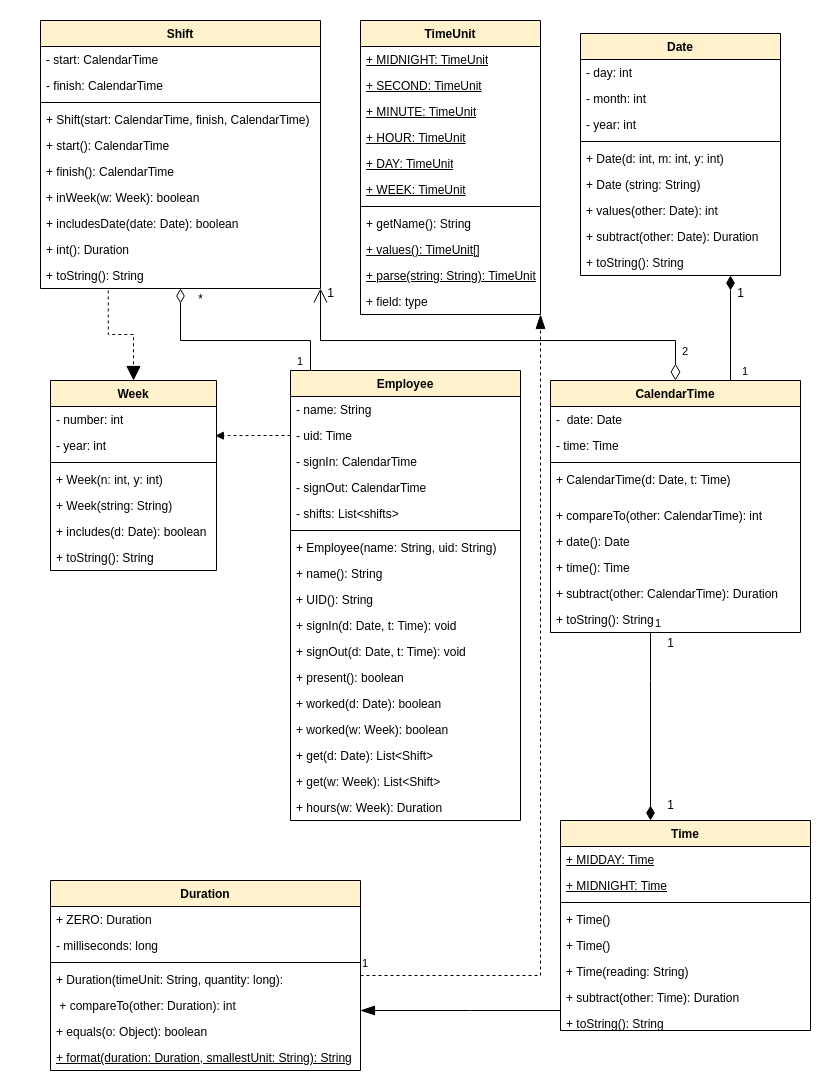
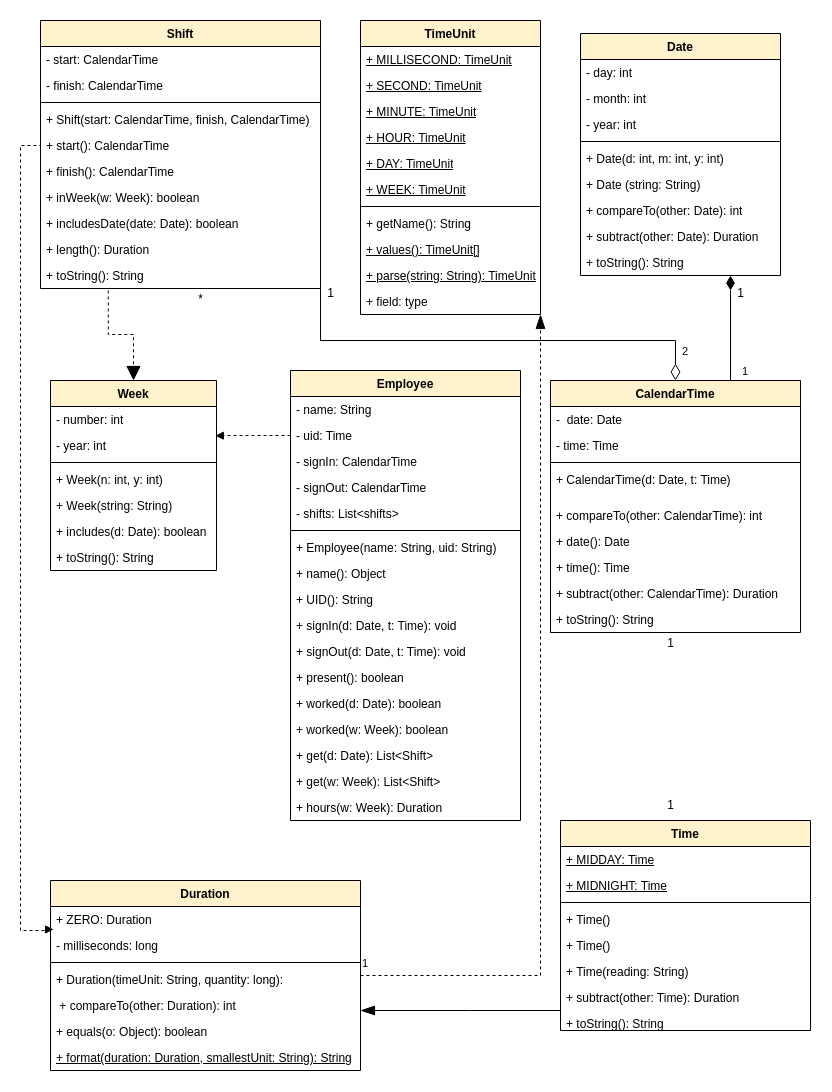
- <mxCell id="3" value="&lt;u&gt;+ MIDNIGHT: TimeUnit&lt;/u&gt;" style="text;strokeColor=none;fillColor=none;align=left;verticalAlign=top;spacingLeft=4;spacingRight=4;overflow=hidden;rotatable=0;points=[[0,0.5],[1,0.5]];portConstraint=eastwest;whiteSpace=wrap;html=1;" parent="2" vertex="1"><mxGeometry y="26" width="180" height="26" as="geometry" /></mxCell>
+ <mxCell id="3" value="&lt;u&gt;+ MILLISECOND: TimeUnit&lt;/u&gt;" style="text;strokeColor=none;fillColor=none;align=left;verticalAlign=top;spacingLeft=4;spacingRight=4;overflow=hidden;rotatable=0;points=[[0,0.5],[1,0.5]];portConstraint=eastwest;whiteSpace=wrap;html=1;" parent="2" vertex="1"><mxGeometry y="26" width="180" height="26" as="geometry" /></mxCell>
- <mxCell id="38" value="+ values(other: Date): int" style="text;strokeColor=none;fillColor=none;align=left;verticalAlign=top;spacingLeft=4;spacingRight=4;overflow=hidden;rotatable=0;points=[[0,0.5],[1,0.5]];portConstraint=eastwest;whiteSpace=wrap;html=1;" parent="31" vertex="1"><mxGeometry y="164" width="200" height="26" as="geometry" /></mxCell>
+ <mxCell id="38" value="+ compareTo(other: Date): int" style="text;strokeColor=none;fillColor=none;align=left;verticalAlign=top;spacingLeft=4;spacingRight=4;overflow=hidden;rotatable=0;points=[[0,0.5],[1,0.5]];portConstraint=eastwest;whiteSpace=wrap;html=1;" parent="31" vertex="1"><mxGeometry y="164" width="200" height="26" as="geometry" /></mxCell>
- <mxCell id="69" value="+ int(): Duration" style="text;strokeColor=none;fillColor=none;align=left;verticalAlign=top;spacingLeft=4;spacingRight=4;overflow=hidden;rotatable=0;points=[[0,0.5],[1,0.5]];portConstraint=eastwest;whiteSpace=wrap;html=1;" parent="60" vertex="1"><mxGeometry y="216" width="280" height="26" as="geometry" /></mxCell>
+ <mxCell id="69" value="+ length(): Duration" style="text;strokeColor=none;fillColor=none;align=left;verticalAlign=top;spacingLeft=4;spacingRight=4;overflow=hidden;rotatable=0;points=[[0,0.5],[1,0.5]];portConstraint=eastwest;whiteSpace=wrap;html=1;" parent="60" vertex="1"><mxGeometry y="216" width="280" height="26" as="geometry" /></mxCell>
- <mxCell id="91" value="2" style="endArrow=open;html=1;endSize=12;startArrow=diamondThin;startSize=14;startFill=0;edgeStyle=orthogonalEdgeStyle;align=left;verticalAlign=bottom;rounded=0;endFill=0;" parent="1" source="49" target="60" edge="1"><mxGeometry x="-0.91" y="-5" relative="1" as="geometry"><mxPoint x="360" y="340" as="sourcePoint" /><mxPoint x="520" y="340" as="targetPoint" /><Array as="points"><mxPoint x="675" y="340" /><mxPoint x="320" y="340" /></Array><mxPoint as="offset" /></mxGeometry></mxCell>
+ <mxCell id="91" value="2" style="endArrow=none;html=1;endSize=12;startArrow=diamondThin;startSize=14;startFill=0;edgeStyle=orthogonalEdgeStyle;align=left;verticalAlign=bottom;rounded=0;endFill=0;" parent="1" source="49" target="60" edge="1"><mxGeometry x="-0.91" y="-5" relative="1" as="geometry"><mxPoint x="360" y="340" as="sourcePoint" /><mxPoint x="520" y="340" as="targetPoint" /><Array as="points"><mxPoint x="675" y="340" /><mxPoint x="320" y="340" /></Array><mxPoint as="offset" /></mxGeometry></mxCell>
- <mxCell id="89" value="1" style="endArrow=diamondThin;html=1;endSize=12;startArrow=none;startSize=14;startFill=0;edgeStyle=orthogonalEdgeStyle;align=left;verticalAlign=bottom;rounded=0;endFill=0;" parent="1" source="71" target="60" edge="1"><mxGeometry x="-1" y="15" relative="1" as="geometry"><mxPoint x="320" y="380" as="sourcePoint" /><mxPoint x="480" y="380" as="targetPoint" /><mxPoint as="offset" /><Array as="points"><mxPoint x="310" y="340" /><mxPoint x="180" y="340" /></Array></mxGeometry></mxCell>
+ <mxCell id="22" style="edgeStyle=orthogonalEdgeStyle;rounded=0;orthogonalLoop=1;jettySize=auto;html=1;exitX=0.01;exitY=0.885;exitDx=0;exitDy=0;entryX=0;entryY=0.5;entryDx=0;entryDy=0;endArrow=none;endFill=0;startArrow=block;startFill=1;exitPerimeter=0;dashed=1;" edge="1" parent="1" source="24" target="65"><mxGeometry relative="1" as="geometry"><mxPoint x="30" y="270" as="targetPoint" /><Array as="points"><mxPoint x="50" y="929" /><mxPoint x="50" y="930" /><mxPoint x="20" y="930" /><mxPoint x="20" y="145" /></Array></mxGeometry></mxCell>
- <mxCell id="79" value="+ name(): String" style="text;strokeColor=none;fillColor=none;align=left;verticalAlign=top;spacingLeft=4;spacingRight=4;overflow=hidden;rotatable=0;points=[[0,0.5],[1,0.5]];portConstraint=eastwest;whiteSpace=wrap;html=1;" parent="71" vertex="1"><mxGeometry y="190" width="230" height="26" as="geometry" /></mxCell>
+ <mxCell id="79" value="+ name(): Object" style="text;strokeColor=none;fillColor=none;align=left;verticalAlign=top;spacingLeft=4;spacingRight=4;overflow=hidden;rotatable=0;points=[[0,0.5],[1,0.5]];portConstraint=eastwest;whiteSpace=wrap;html=1;" parent="71" vertex="1"><mxGeometry y="190" width="230" height="26" as="geometry" /></mxCell>
- <mxCell id="92" value="1" style="endArrow=diamondThin;html=1;endSize=12;startArrow=none;startSize=14;startFill=0;edgeStyle=orthogonalEdgeStyle;align=left;verticalAlign=bottom;rounded=0;endFill=1;" parent="1" source="49" target="14" edge="1"><mxGeometry x="-1" y="3" relative="1" as="geometry"><mxPoint x="430" y="610" as="sourcePoint" /><mxPoint x="590" y="610" as="targetPoint" /><Array as="points"><mxPoint x="650" y="680" /><mxPoint x="650" y="680" /></Array></mxGeometry></mxCell>
